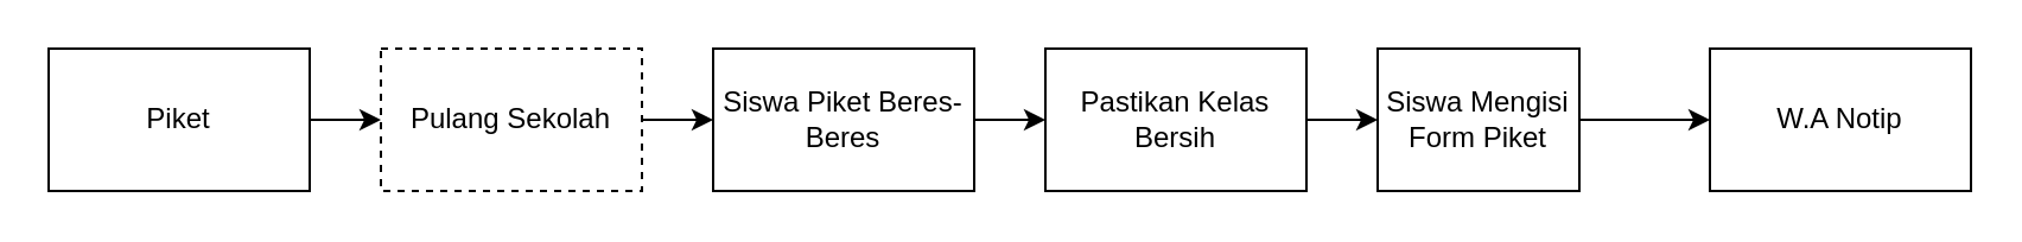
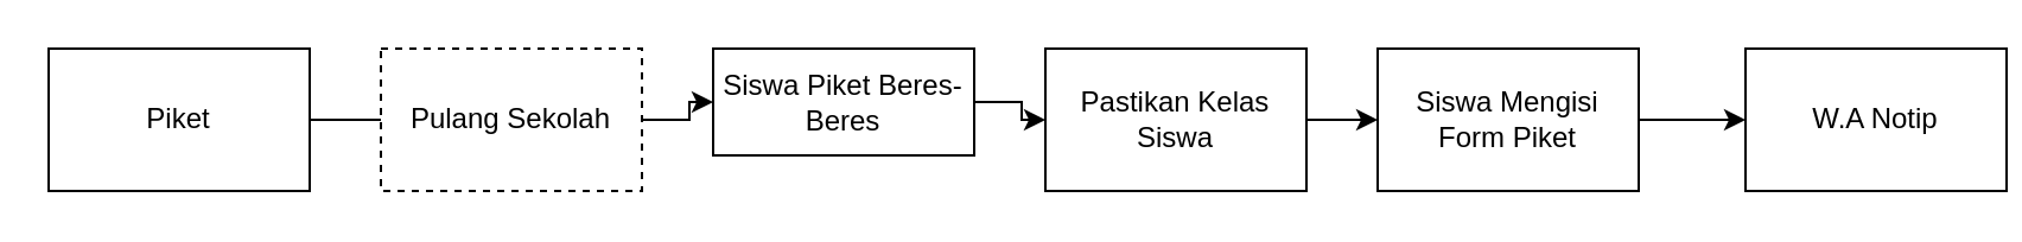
- <mxCell id="2" value="" style="edgeStyle=orthogonalEdgeStyle;rounded=0;orthogonalLoop=1;jettySize=auto;html=1;" edge="1" parent="1" source="3" target="5"><mxGeometry relative="1" as="geometry" /></mxCell>
+ <mxCell id="2" value="" style="edgeStyle=orthogonalEdgeStyle;rounded=0;orthogonalLoop=1;jettySize=auto;html=1;endArrow=none;" edge="1" parent="1" source="3" target="5"><mxGeometry relative="1" as="geometry" /></mxCell>
- <mxCell id="7" value="Siswa Piket Beres-Beres" style="rounded=0;whiteSpace=wrap;html=1;" vertex="1" parent="1"><mxGeometry x="300" y="20" width="110" height="60" as="geometry" /></mxCell>
+ <mxCell id="7" value="Siswa Piket Beres-Beres" style="rounded=0;whiteSpace=wrap;html=1;" vertex="1" parent="1"><mxGeometry x="300" y="20" width="110" height="45" as="geometry" /></mxCell>
- <mxCell id="9" value="Pastikan Kelas Bersih" style="rounded=0;whiteSpace=wrap;html=1;" vertex="1" parent="1"><mxGeometry x="440" y="20" width="110" height="60" as="geometry" /></mxCell>
+ <mxCell id="9" value="Pastikan Kelas Siswa" style="rounded=0;whiteSpace=wrap;html=1;" vertex="1" parent="1"><mxGeometry x="440" y="20" width="110" height="60" as="geometry" /></mxCell>
- <mxCell id="11" value="Siswa Mengisi Form Piket" style="rounded=0;whiteSpace=wrap;html=1;" vertex="1" parent="1"><mxGeometry x="580" y="20" width="85" height="60" as="geometry" /></mxCell>
+ <mxCell id="11" value="Siswa Mengisi Form Piket" style="rounded=0;whiteSpace=wrap;html=1;" vertex="1" parent="1"><mxGeometry x="580" y="20" width="110" height="60" as="geometry" /></mxCell>
- <mxCell id="12" value="W.A Notip" style="rounded=0;whiteSpace=wrap;html=1;" vertex="1" parent="1"><mxGeometry x="720" y="20" width="110" height="60" as="geometry" /></mxCell>
+ <mxCell id="12" value="W.A Notip" style="rounded=0;whiteSpace=wrap;html=1;" vertex="1" parent="1"><mxGeometry x="735" y="20" width="110" height="60" as="geometry" /></mxCell>
